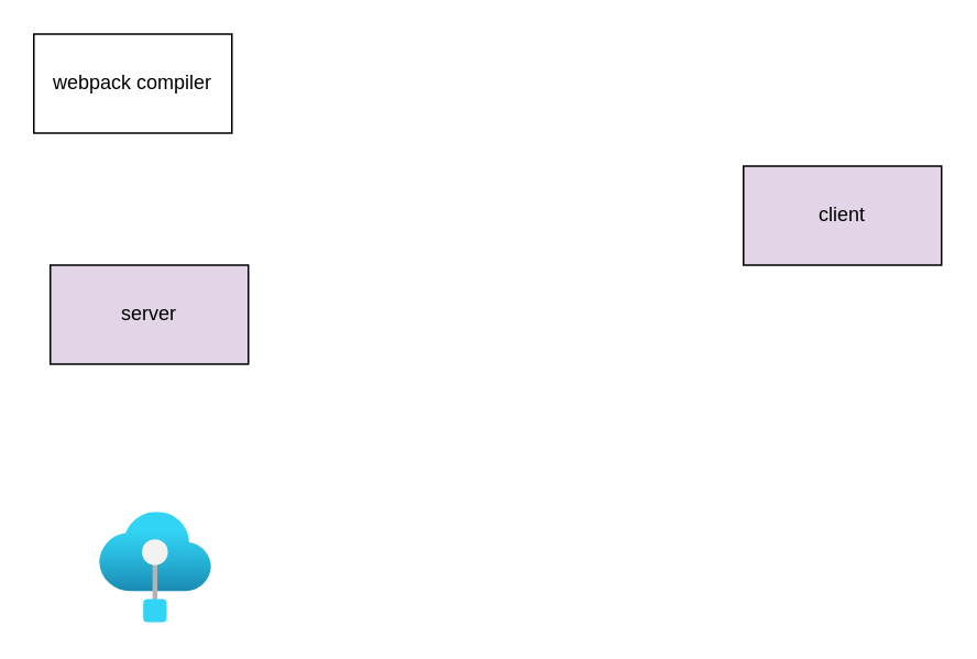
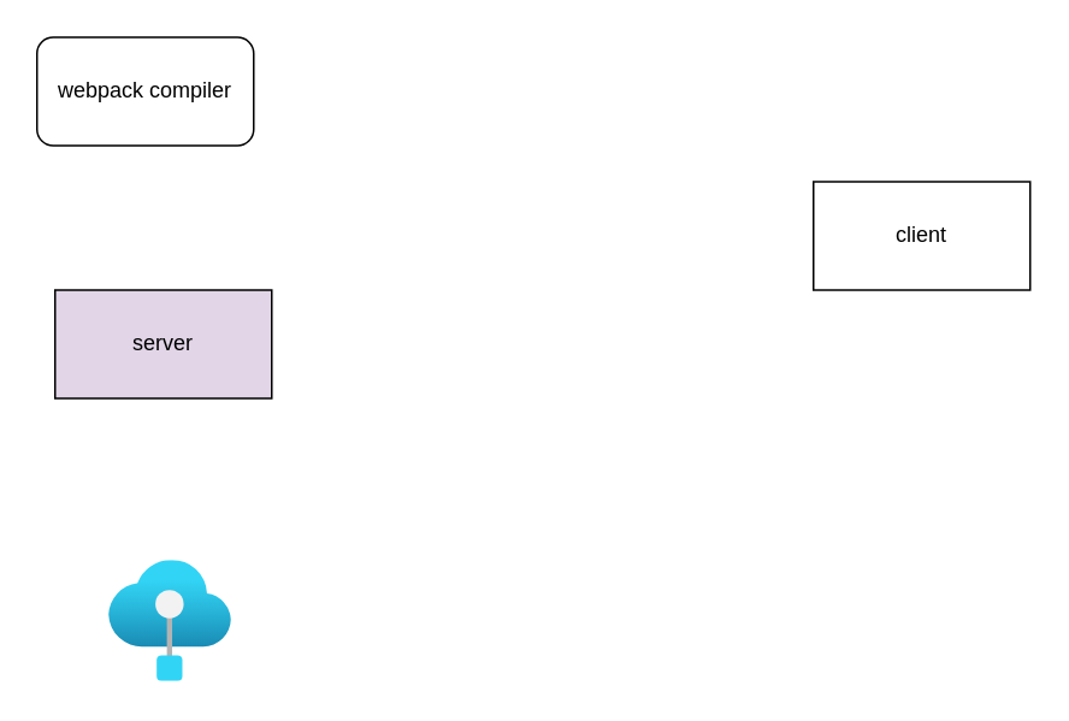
- <mxCell id="4" value="webpack compiler" style="rounded=0;whiteSpace=wrap;html=1;" vertex="1" parent="1"><mxGeometry x="20" y="20" width="120" height="60" as="geometry" /></mxCell>
+ <mxCell id="4" value="webpack compiler" style="whiteSpace=wrap;html=1;rounded=1;" vertex="1" parent="1"><mxGeometry x="20" y="20" width="120" height="60" as="geometry" /></mxCell>
- <mxCell id="3" value="client" style="rounded=0;whiteSpace=wrap;html=1;fillColor=#e1d5e7;" vertex="1" parent="1"><mxGeometry x="450" y="100" width="120" height="60" as="geometry" /></mxCell>
+ <mxCell id="3" value="client" style="rounded=0;whiteSpace=wrap;html=1;" vertex="1" parent="1"><mxGeometry x="450" y="100" width="120" height="60" as="geometry" /></mxCell>
